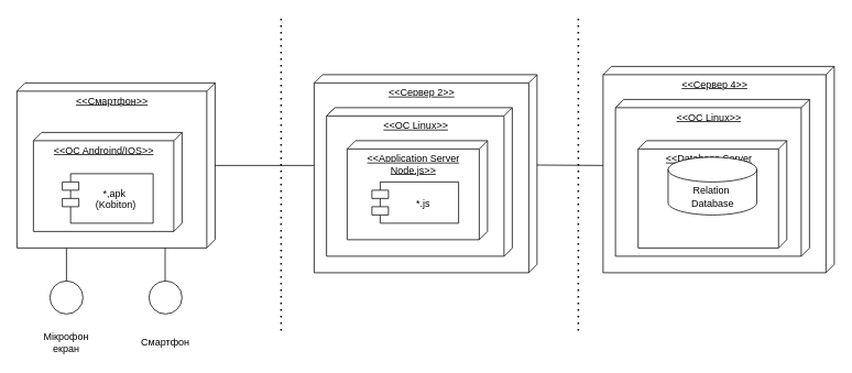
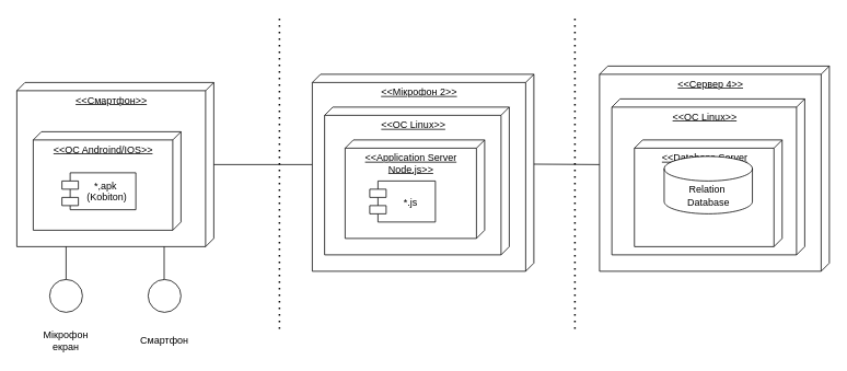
- <mxCell id="13" value="&amp;lt;&amp;lt;Cервер 2&amp;gt;&amp;gt;" style="verticalAlign=top;align=center;spacingTop=8;spacingLeft=2;spacingRight=12;shape=cube;size=10;direction=south;fontStyle=4;html=1;" vertex="1" parent="1"><mxGeometry x="380" y="90" width="270" height="240" as="geometry" /></mxCell>
+ <mxCell id="13" value="&amp;lt;&amp;lt;Мікрофон 2&amp;gt;&amp;gt;" style="verticalAlign=top;align=center;spacingTop=8;spacingLeft=2;spacingRight=12;shape=cube;size=10;direction=south;fontStyle=4;html=1;" vertex="1" parent="1"><mxGeometry x="380" y="90" width="270" height="240" as="geometry" /></mxCell>
- <mxCell id="4" value="*,apk &#10;(Kobiton)" style="shape=module;align=left;spacingLeft=20;align=center;verticalAlign=middle;" vertex="1" parent="1"><mxGeometry x="75" y="210" width="110" height="60" as="geometry" /></mxCell>
+ <mxCell id="4" value="*,apk &#10;(Kobiton)" style="shape=module;align=left;spacingLeft=20;align=center;verticalAlign=middle;" vertex="1" parent="1"><mxGeometry x="75" y="210" width="90" height="45" as="geometry" /></mxCell>
- <mxCell id="16" value="*.js" style="shape=module;align=left;spacingLeft=20;align=center;verticalAlign=middle;" vertex="1" parent="1"><mxGeometry x="450" y="220" width="105" height="50" as="geometry" /></mxCell>
+ <mxCell id="16" value="*.js" style="shape=module;align=left;spacingLeft=20;align=center;verticalAlign=middle;" vertex="1" parent="1"><mxGeometry x="450" y="220" width="80" height="50" as="geometry" /></mxCell>
